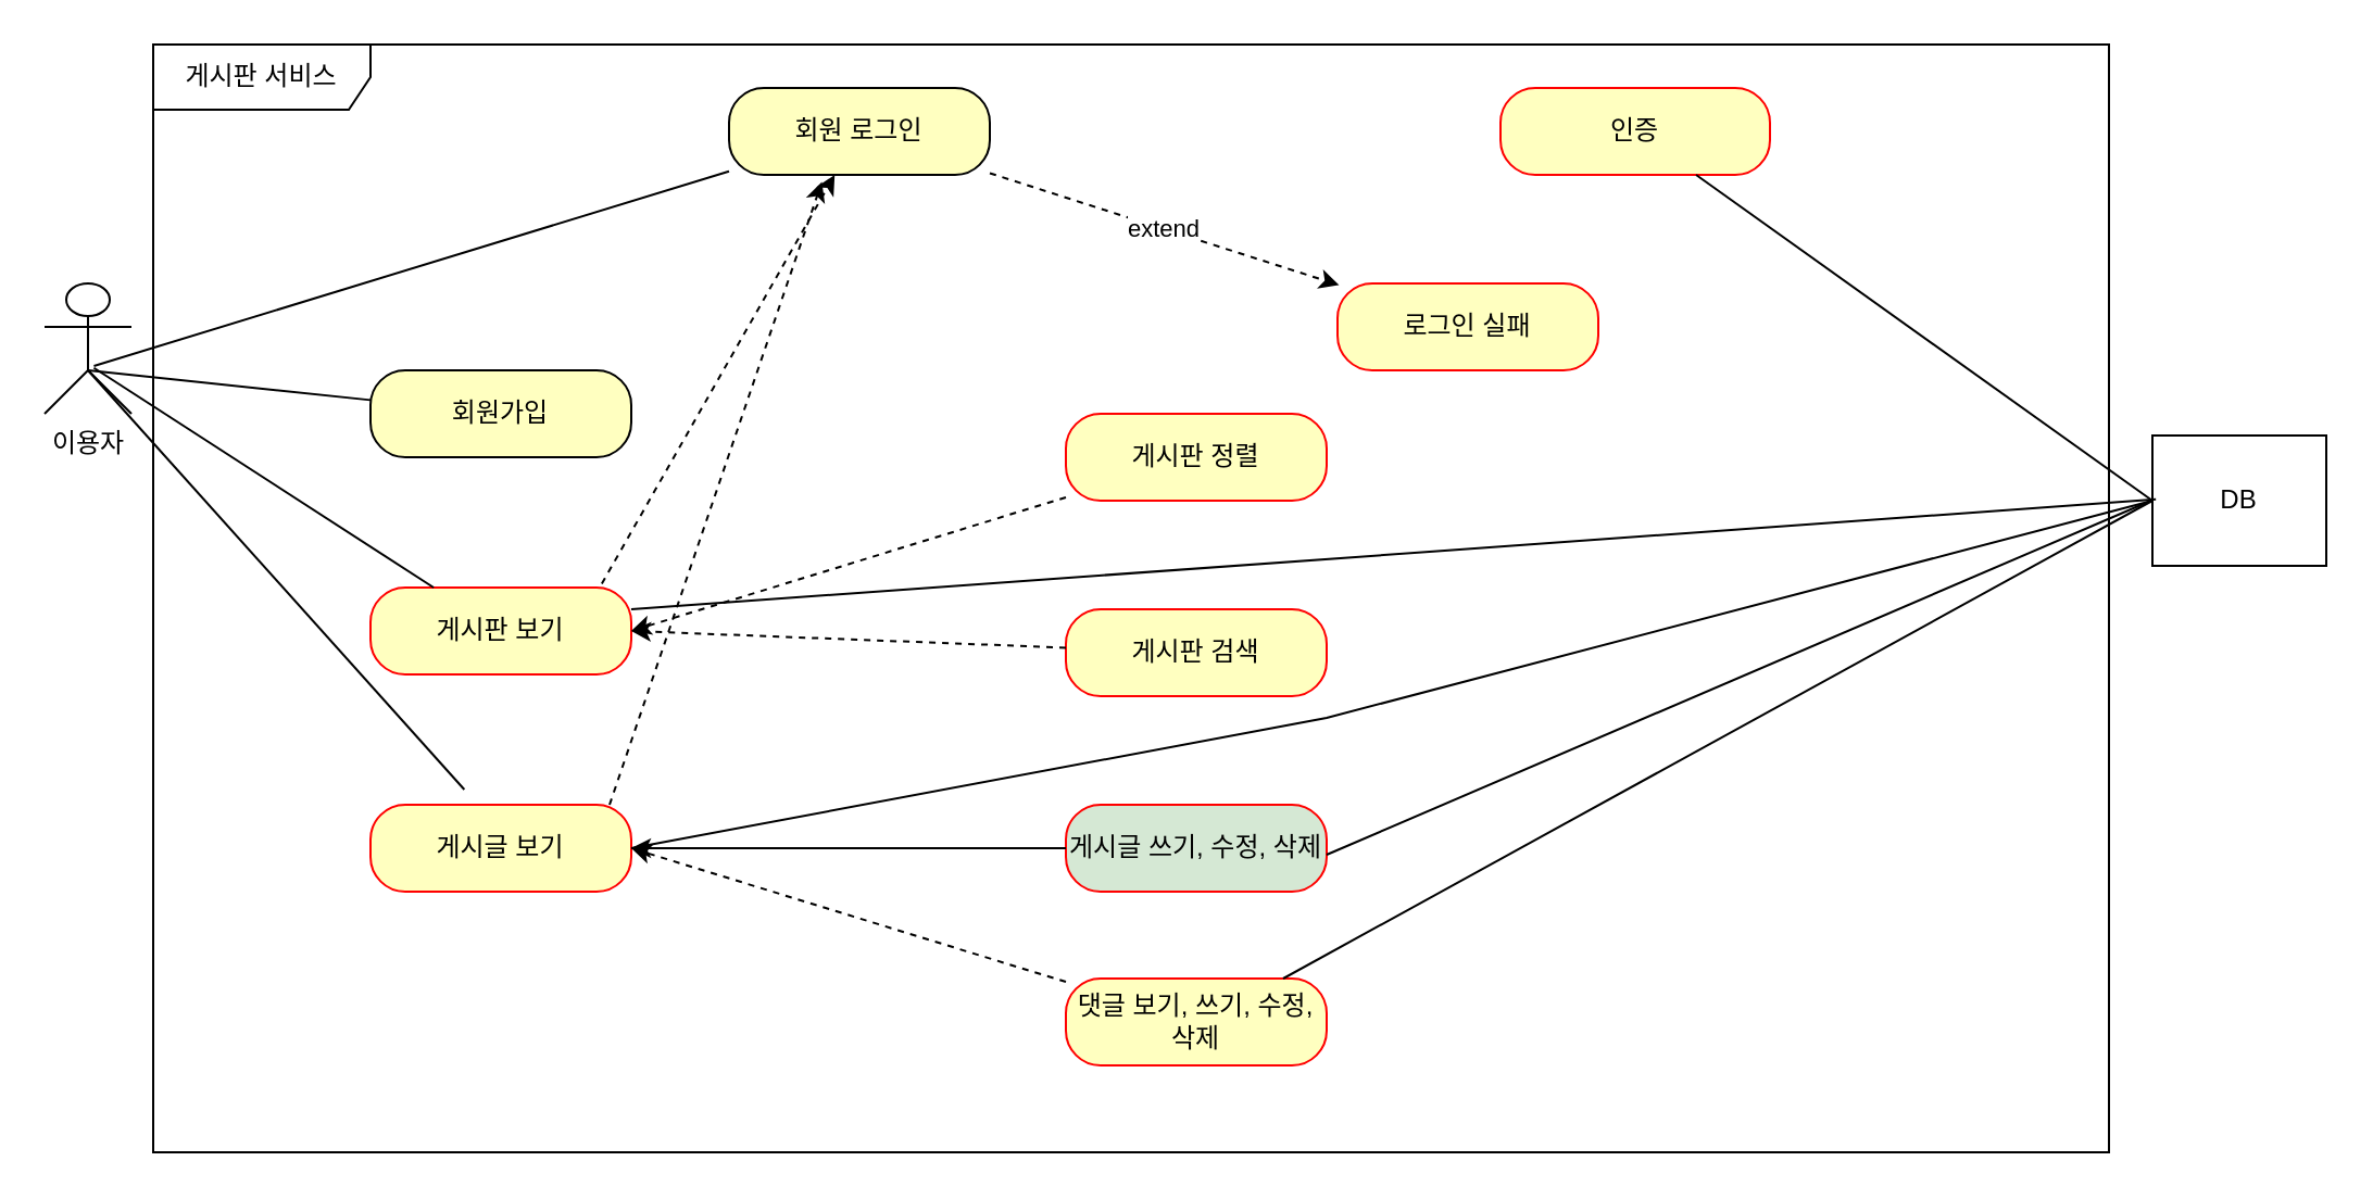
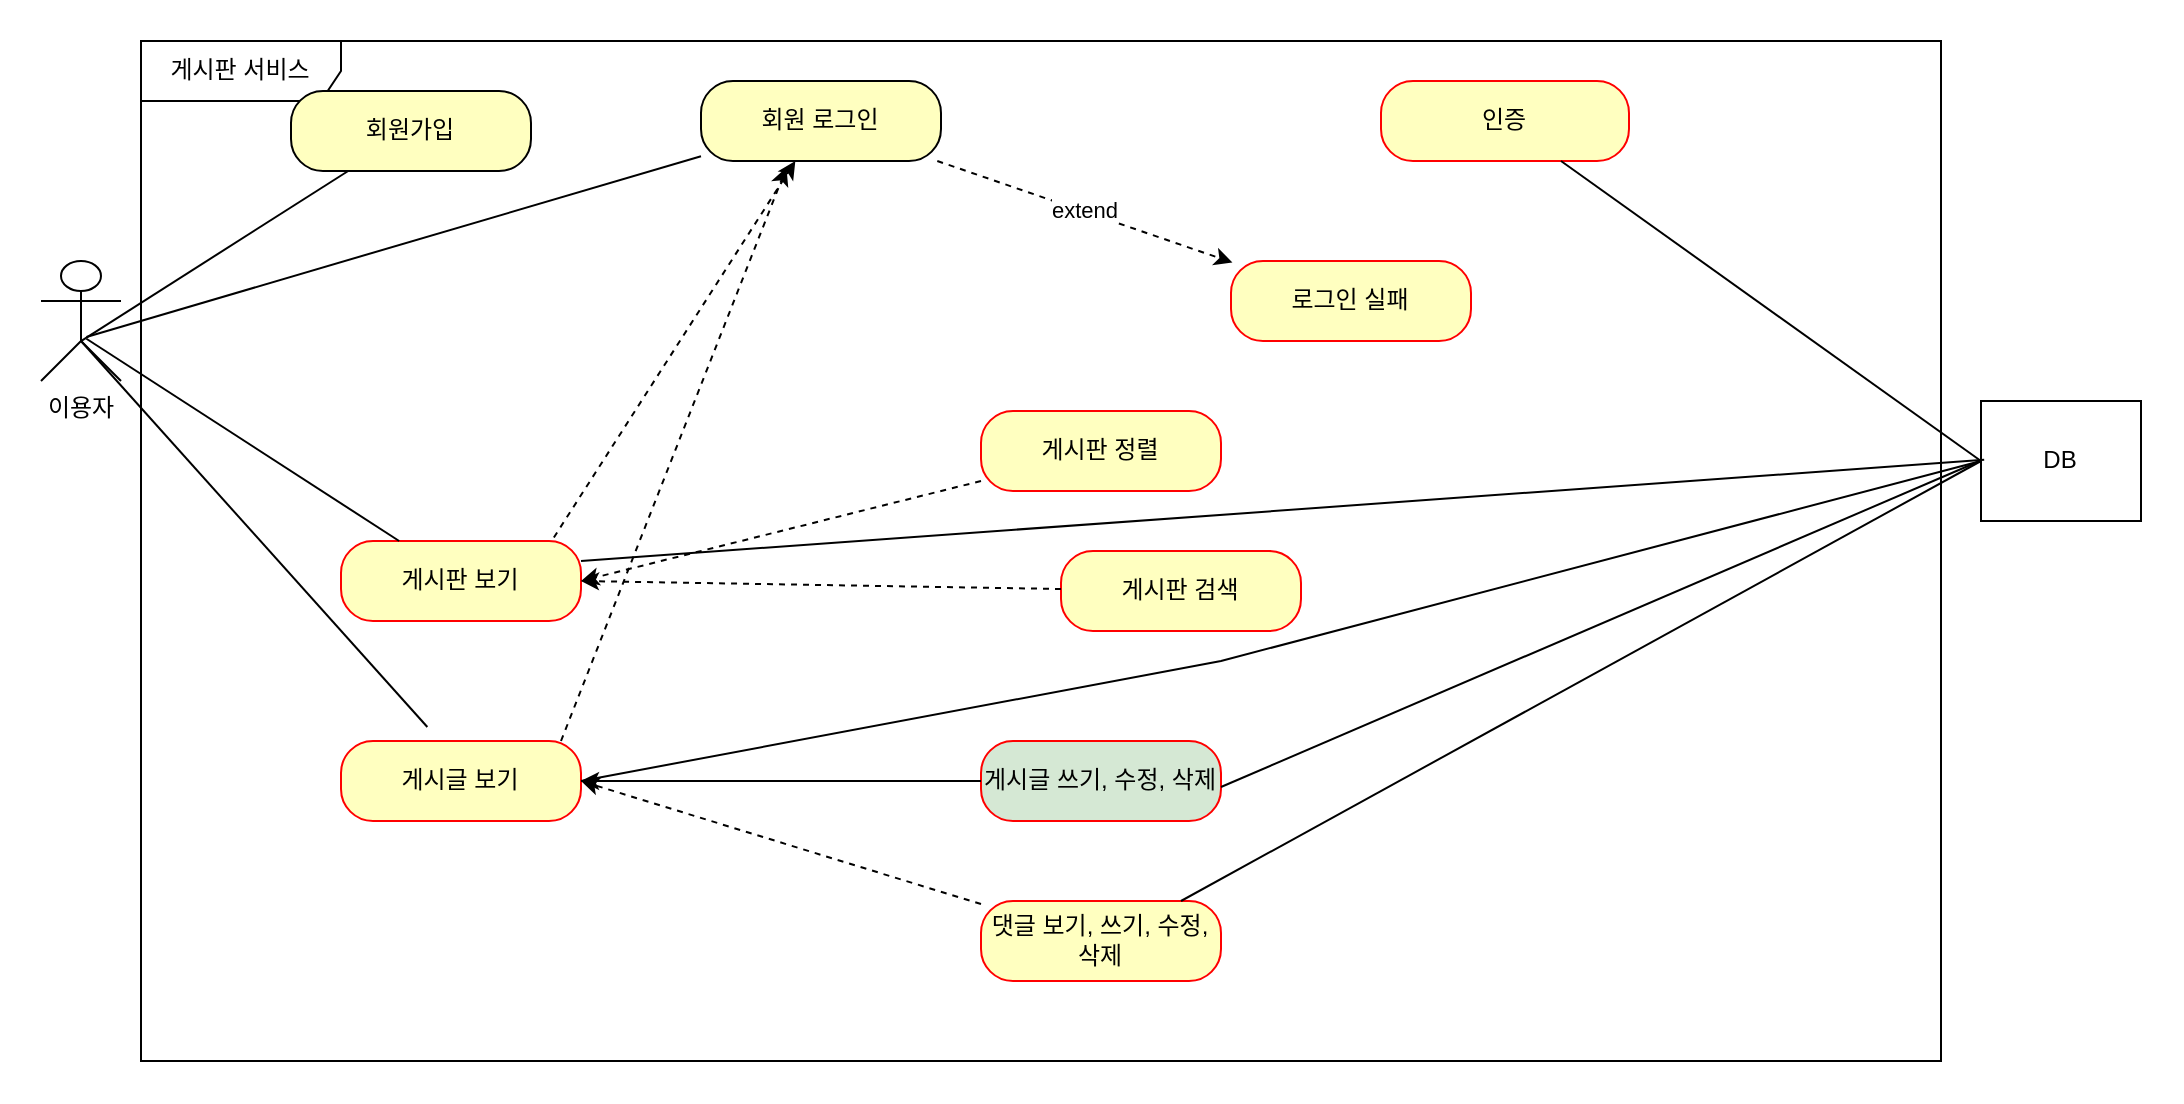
- <mxCell id="5" value="회원 로그인&lt;br&gt;" style="rounded=1;whiteSpace=wrap;html=1;arcSize=40;fontColor=#000000;fillColor=#ffffc0;strokeColor=default;" vertex="1" parent="1"><mxGeometry x="335" y="40" width="120" height="40" as="geometry" /></mxCell>
+ <mxCell id="5" value="회원 로그인&lt;br&gt;" style="rounded=1;whiteSpace=wrap;html=1;arcSize=40;fontColor=#000000;fillColor=#ffffc0;strokeColor=default;" vertex="1" parent="1"><mxGeometry x="350" y="40" width="120" height="40" as="geometry" /></mxCell>
- <mxCell id="4" value="회원가입" style="rounded=1;whiteSpace=wrap;html=1;arcSize=40;fontColor=#000000;fillColor=#ffffc0;strokeColor=default;gradientColor=none;" vertex="1" parent="1"><mxGeometry x="170" y="170" width="120" height="40" as="geometry" /></mxCell>
+ <mxCell id="4" value="회원가입" style="rounded=1;whiteSpace=wrap;html=1;arcSize=40;fontColor=#000000;fillColor=#ffffc0;strokeColor=default;gradientColor=none;" vertex="1" parent="1"><mxGeometry x="145" y="45" width="120" height="40" as="geometry" /></mxCell>
- <mxCell id="20" value="게시판 정렬" style="rounded=1;whiteSpace=wrap;html=1;arcSize=40;fontColor=#000000;fillColor=#ffffc0;strokeColor=#ff0000;" vertex="1" parent="1"><mxGeometry x="490" y="190" width="120" height="40" as="geometry" /></mxCell>
+ <mxCell id="20" value="게시판 정렬" style="rounded=1;whiteSpace=wrap;html=1;arcSize=40;fontColor=#000000;fillColor=#ffffc0;strokeColor=#ff0000;" vertex="1" parent="1"><mxGeometry x="490" y="205" width="120" height="40" as="geometry" /></mxCell>
- <mxCell id="8" value="게시판 검색&lt;br&gt;" style="rounded=1;whiteSpace=wrap;html=1;arcSize=40;fontColor=#000000;fillColor=#ffffc0;strokeColor=#ff0000;" vertex="1" parent="1"><mxGeometry x="490" y="280" width="120" height="40" as="geometry" /></mxCell>
+ <mxCell id="8" value="게시판 검색&lt;br&gt;" style="rounded=1;whiteSpace=wrap;html=1;arcSize=40;fontColor=#000000;fillColor=#ffffc0;strokeColor=#ff0000;" vertex="1" parent="1"><mxGeometry x="530" y="275" width="120" height="40" as="geometry" /></mxCell>
